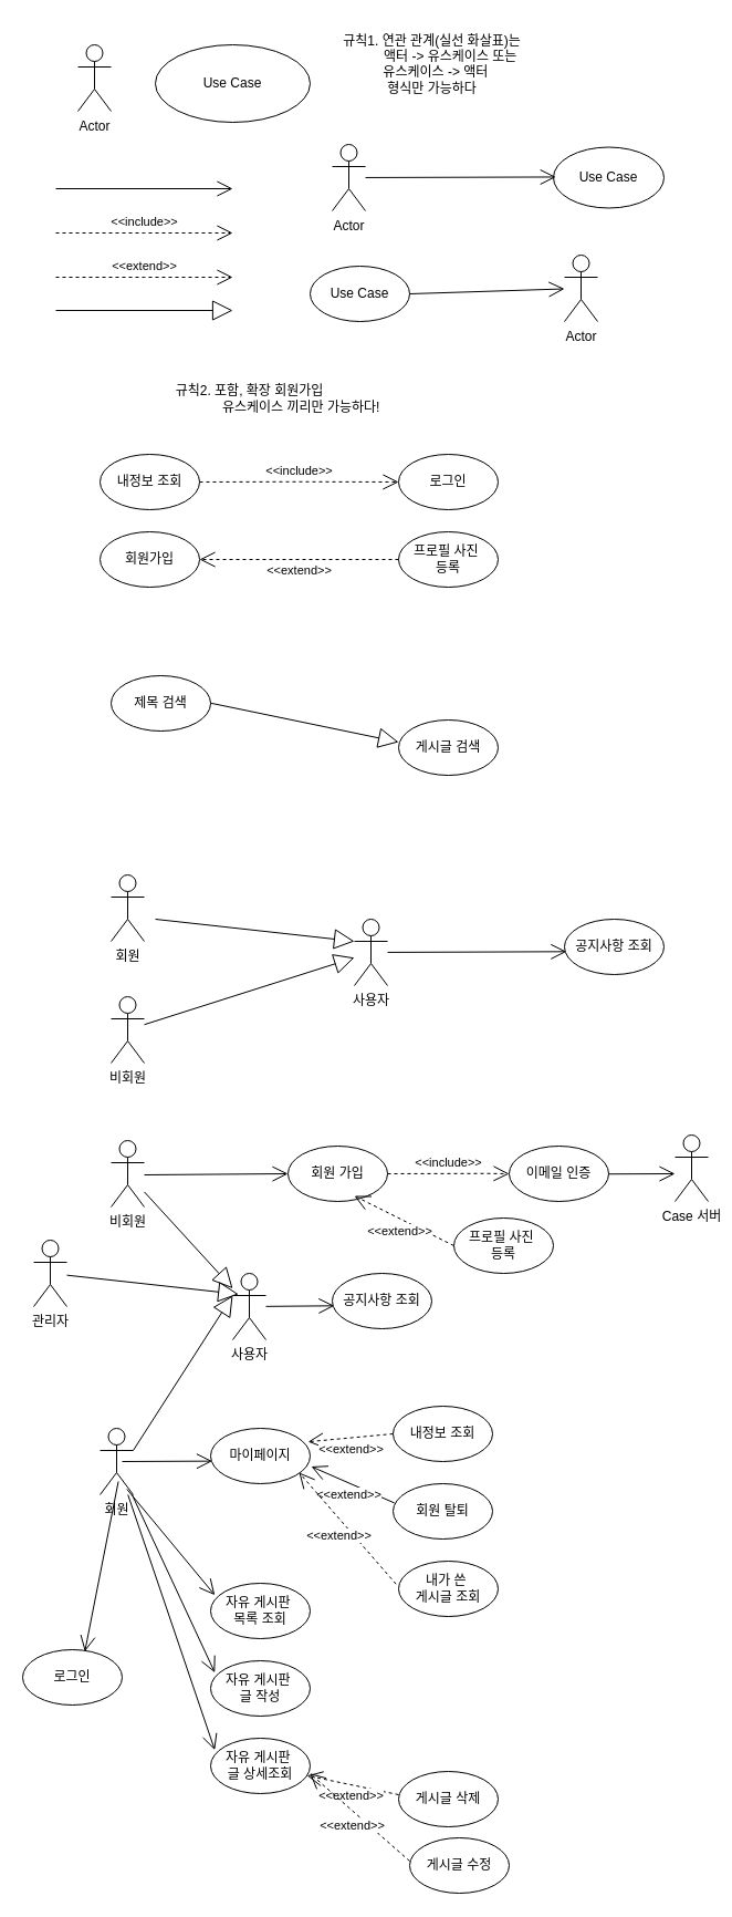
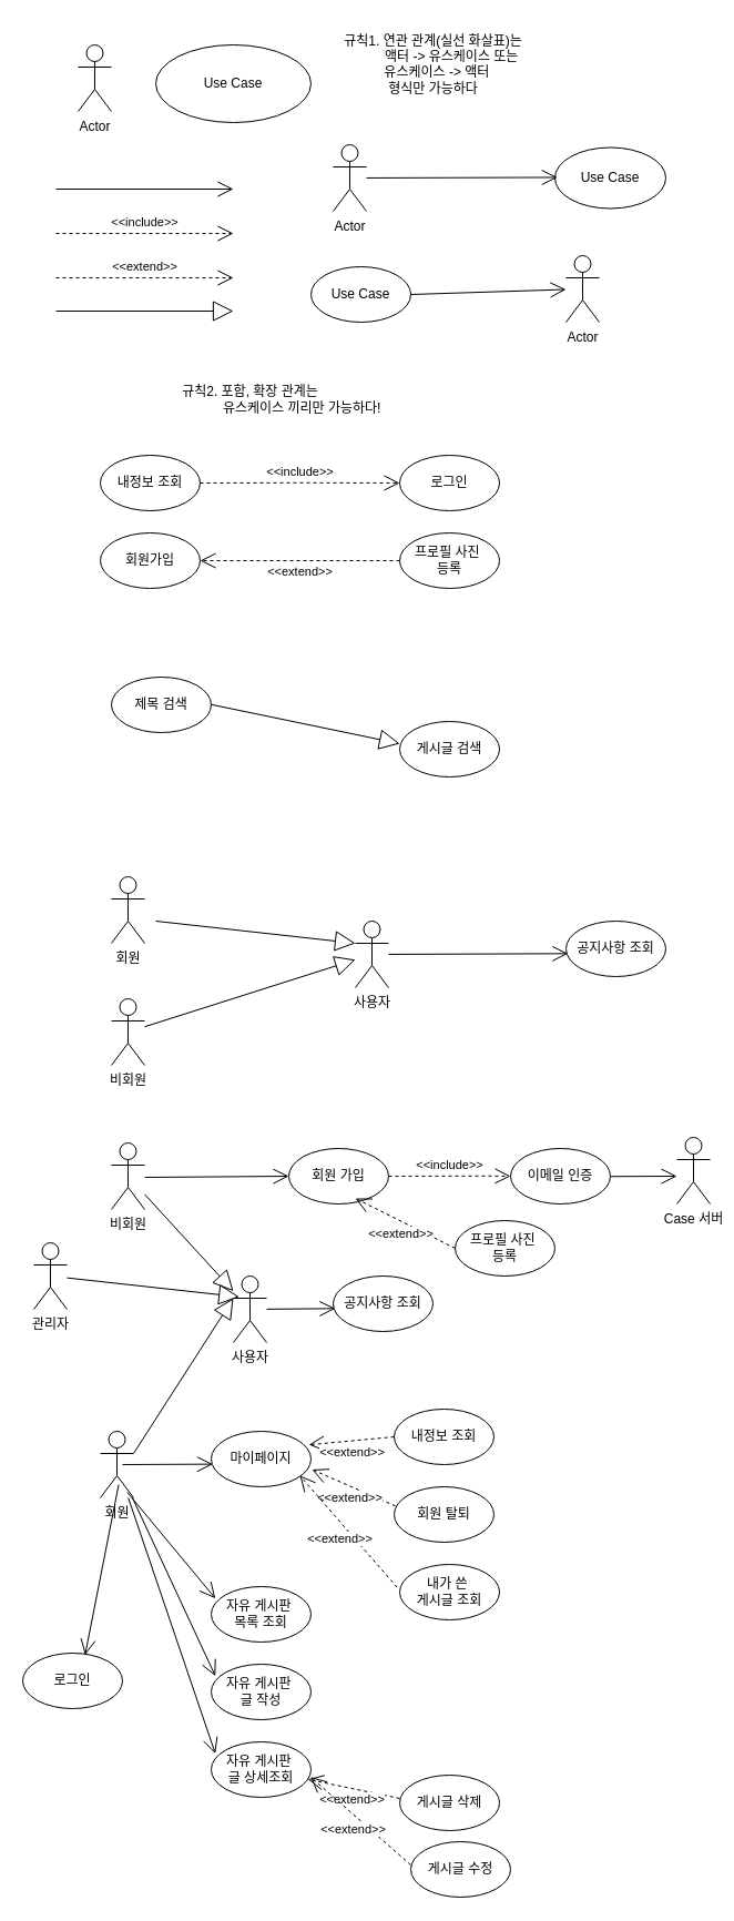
- <mxCell id="15" value="규칙2. 포함, 확장 회원가입&lt;div&gt;&amp;nbsp; &amp;nbsp; &amp;nbsp; &amp;nbsp; &amp;nbsp; &amp;nbsp; &amp;nbsp; &amp;nbsp; &amp;nbsp; &amp;nbsp; &amp;nbsp; &amp;nbsp; &amp;nbsp; &amp;nbsp; 유스케이스 끼리만 가능하다!&lt;/div&gt;" style="text;html=1;align=center;verticalAlign=middle;resizable=0;points=[];autosize=1;strokeColor=none;fillColor=none;" vertex="1" parent="1"><mxGeometry x="90" y="340" width="270" height="40" as="geometry" /></mxCell>
+ <mxCell id="15" value="규칙2. 포함, 확장 관계는&lt;div&gt;&amp;nbsp; &amp;nbsp; &amp;nbsp; &amp;nbsp; &amp;nbsp; &amp;nbsp; &amp;nbsp; &amp;nbsp; &amp;nbsp; &amp;nbsp; &amp;nbsp; &amp;nbsp; &amp;nbsp; &amp;nbsp; 유스케이스 끼리만 가능하다!&lt;/div&gt;" style="text;html=1;align=center;verticalAlign=middle;resizable=0;points=[];autosize=1;strokeColor=none;fillColor=none;" vertex="1" parent="1"><mxGeometry x="90" y="340" width="270" height="40" as="geometry" /></mxCell>
- <mxCell id="55" value="&amp;lt;&amp;lt;extend&amp;gt;&amp;gt;" style="endArrow=open;endSize=12;dashed=0;html=1;rounded=0;exitX=0.013;exitY=0.348;exitDx=0;exitDy=0;entryX=1.011;entryY=0.69;entryDx=0;entryDy=0;entryPerimeter=0;exitPerimeter=0;" edge="1" parent="1" source="50" target="53"><mxGeometry y="10" width="160" relative="1" as="geometry"><mxPoint x="365" y="1305" as="sourcePoint" /><mxPoint x="288" y="1312" as="targetPoint" /><Array as="points" /><mxPoint as="offset" /></mxGeometry></mxCell>
+ <mxCell id="55" value="&amp;lt;&amp;lt;extend&amp;gt;&amp;gt;" style="endArrow=open;endSize=12;dashed=1;html=1;rounded=0;exitX=0.013;exitY=0.348;exitDx=0;exitDy=0;entryX=1.011;entryY=0.69;entryDx=0;entryDy=0;entryPerimeter=0;exitPerimeter=0;" edge="1" parent="1" source="50" target="53"><mxGeometry y="10" width="160" relative="1" as="geometry"><mxPoint x="365" y="1305" as="sourcePoint" /><mxPoint x="288" y="1312" as="targetPoint" /><Array as="points" /><mxPoint as="offset" /></mxGeometry></mxCell>
